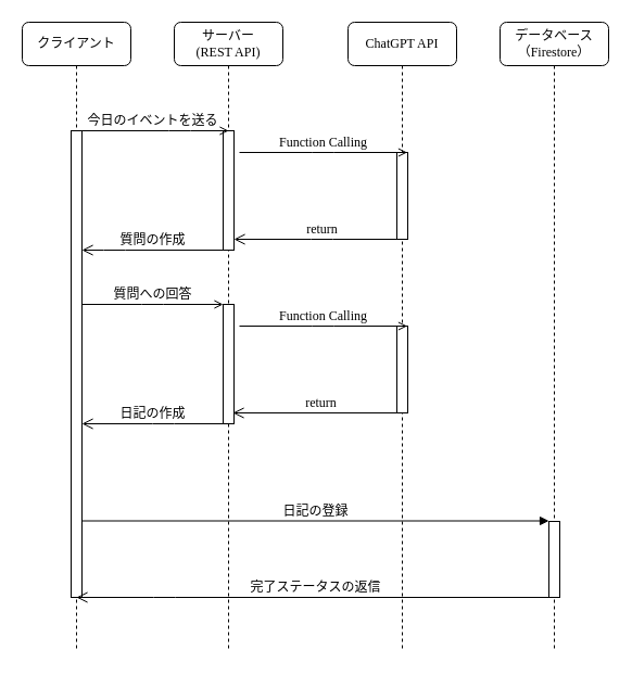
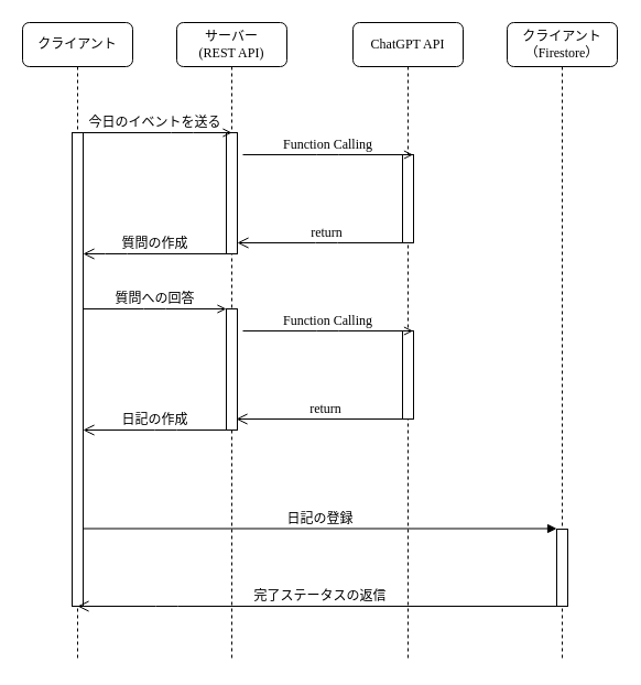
- <mxCell id="9" value="データベース&lt;br style=&quot;border-color: var(--border-color);&quot;&gt;（Firestore）" style="shape=umlLifeline;perimeter=lifelinePerimeter;whiteSpace=wrap;html=1;container=1;collapsible=0;recursiveResize=0;outlineConnect=0;rounded=1;shadow=0;comic=0;labelBackgroundColor=none;strokeWidth=1;fontFamily=Verdana;fontSize=12;align=center;" parent="1" vertex="1"><mxGeometry x="460" y="20" width="100" height="580" as="geometry" /></mxCell>
+ <mxCell id="9" value="クライアント&lt;br style=&quot;border-color: var(--border-color);&quot;&gt;（Firestore）" style="shape=umlLifeline;perimeter=lifelinePerimeter;whiteSpace=wrap;html=1;container=1;collapsible=0;recursiveResize=0;outlineConnect=0;rounded=1;shadow=0;comic=0;labelBackgroundColor=none;strokeWidth=1;fontFamily=Verdana;fontSize=12;align=center;" parent="1" vertex="1"><mxGeometry x="460" y="20" width="100" height="580" as="geometry" /></mxCell>
